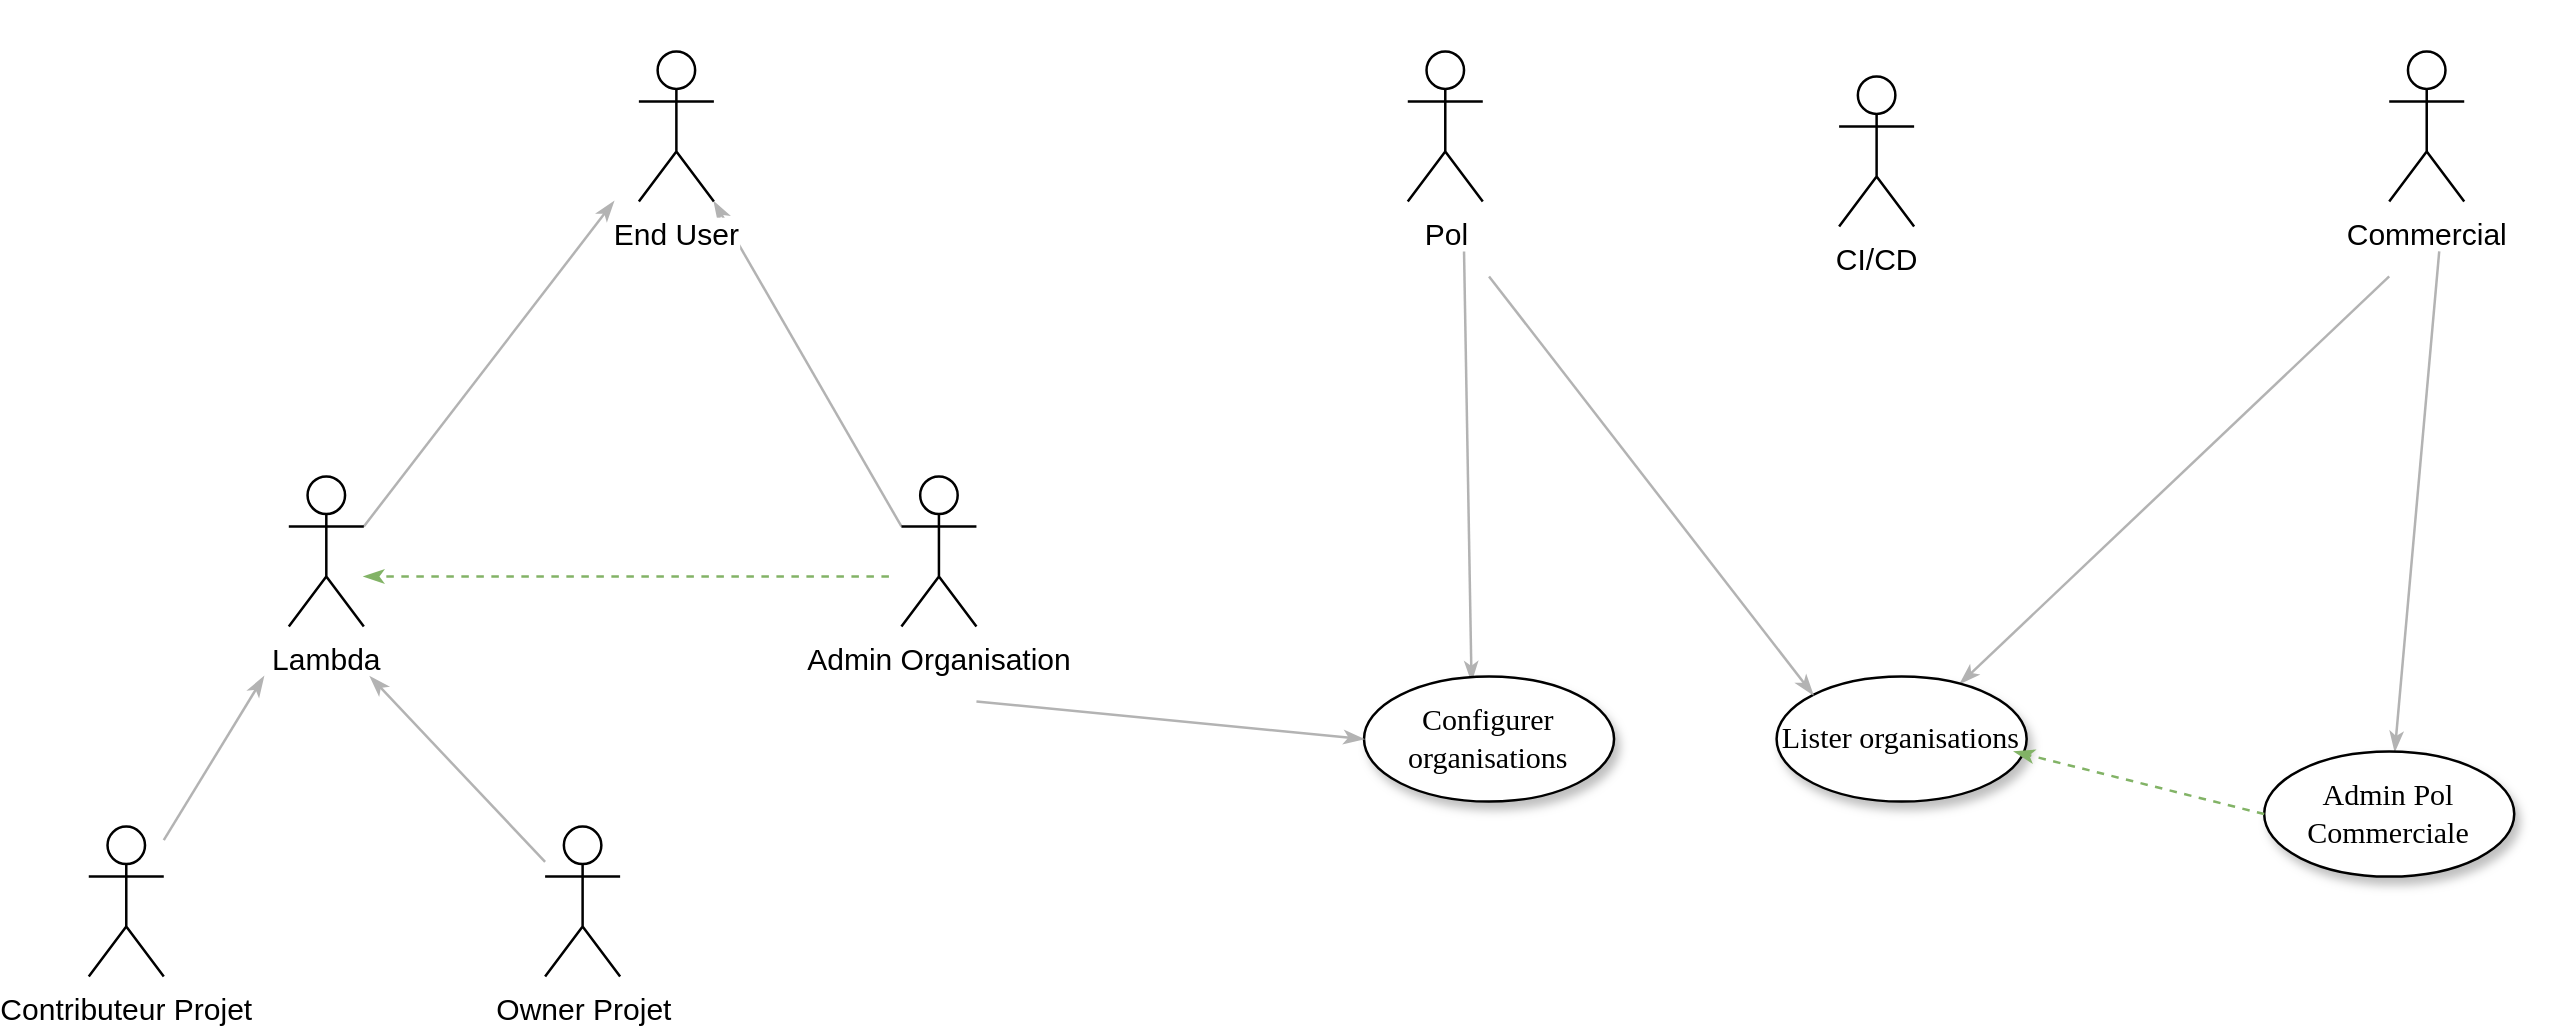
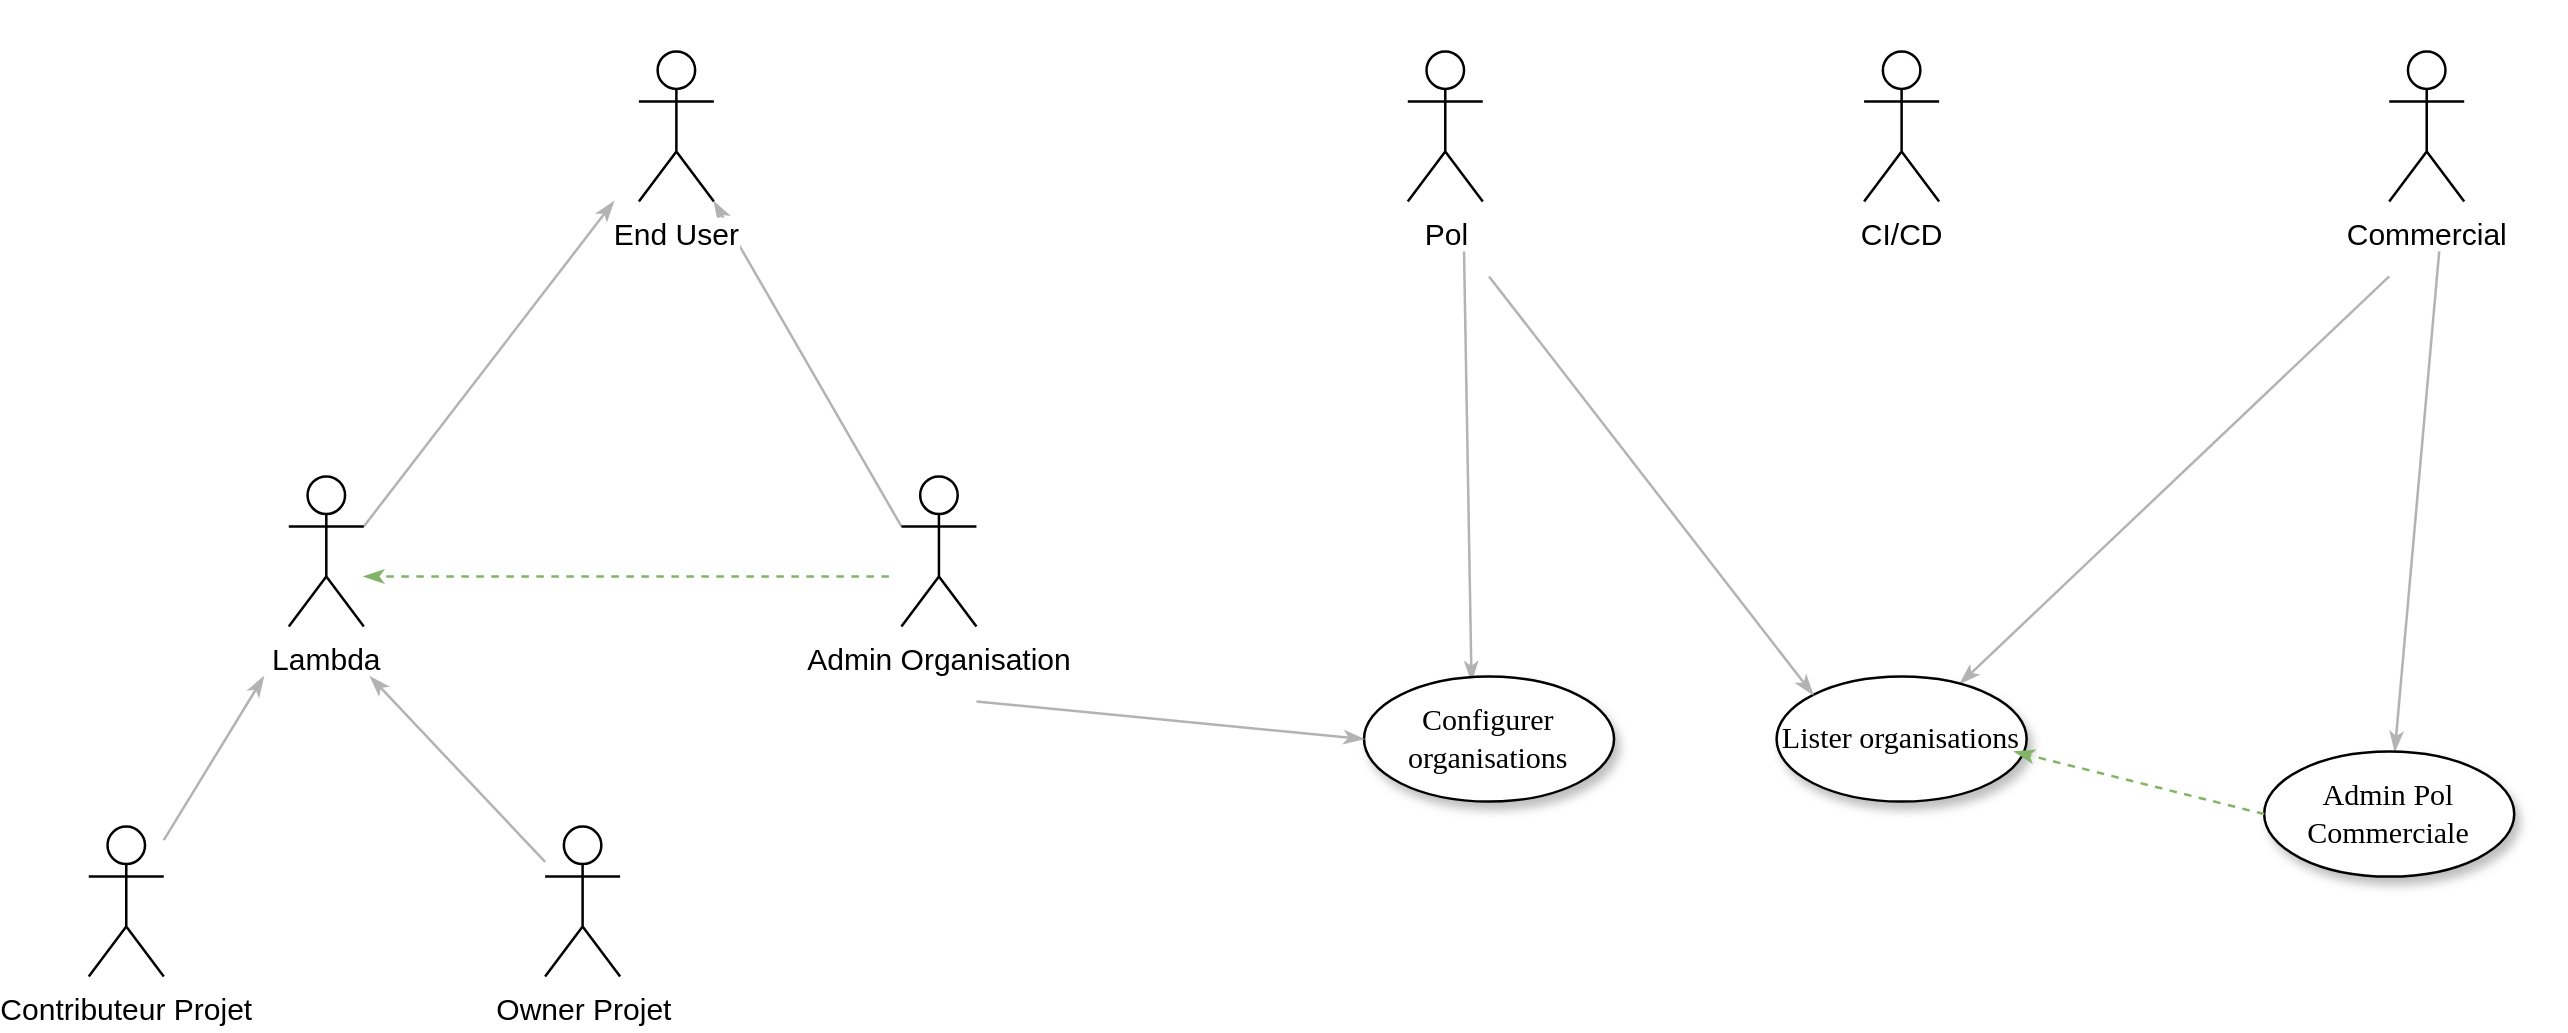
- <mxCell id="14" value="CI/CD" style="shape=umlActor;verticalLabelPosition=bottom;labelBackgroundColor=#ffffff;verticalAlign=top;html=1;outlineConnect=0;" vertex="1" parent="1"><mxGeometry x="720" y="30" width="30" height="60" as="geometry" /></mxCell>
+ <mxCell id="14" value="CI/CD" style="shape=umlActor;verticalLabelPosition=bottom;labelBackgroundColor=#ffffff;verticalAlign=top;html=1;outlineConnect=0;" vertex="1" parent="1"><mxGeometry x="730" width="30" height="60" as="geometry" y="20" /></mxCell>
